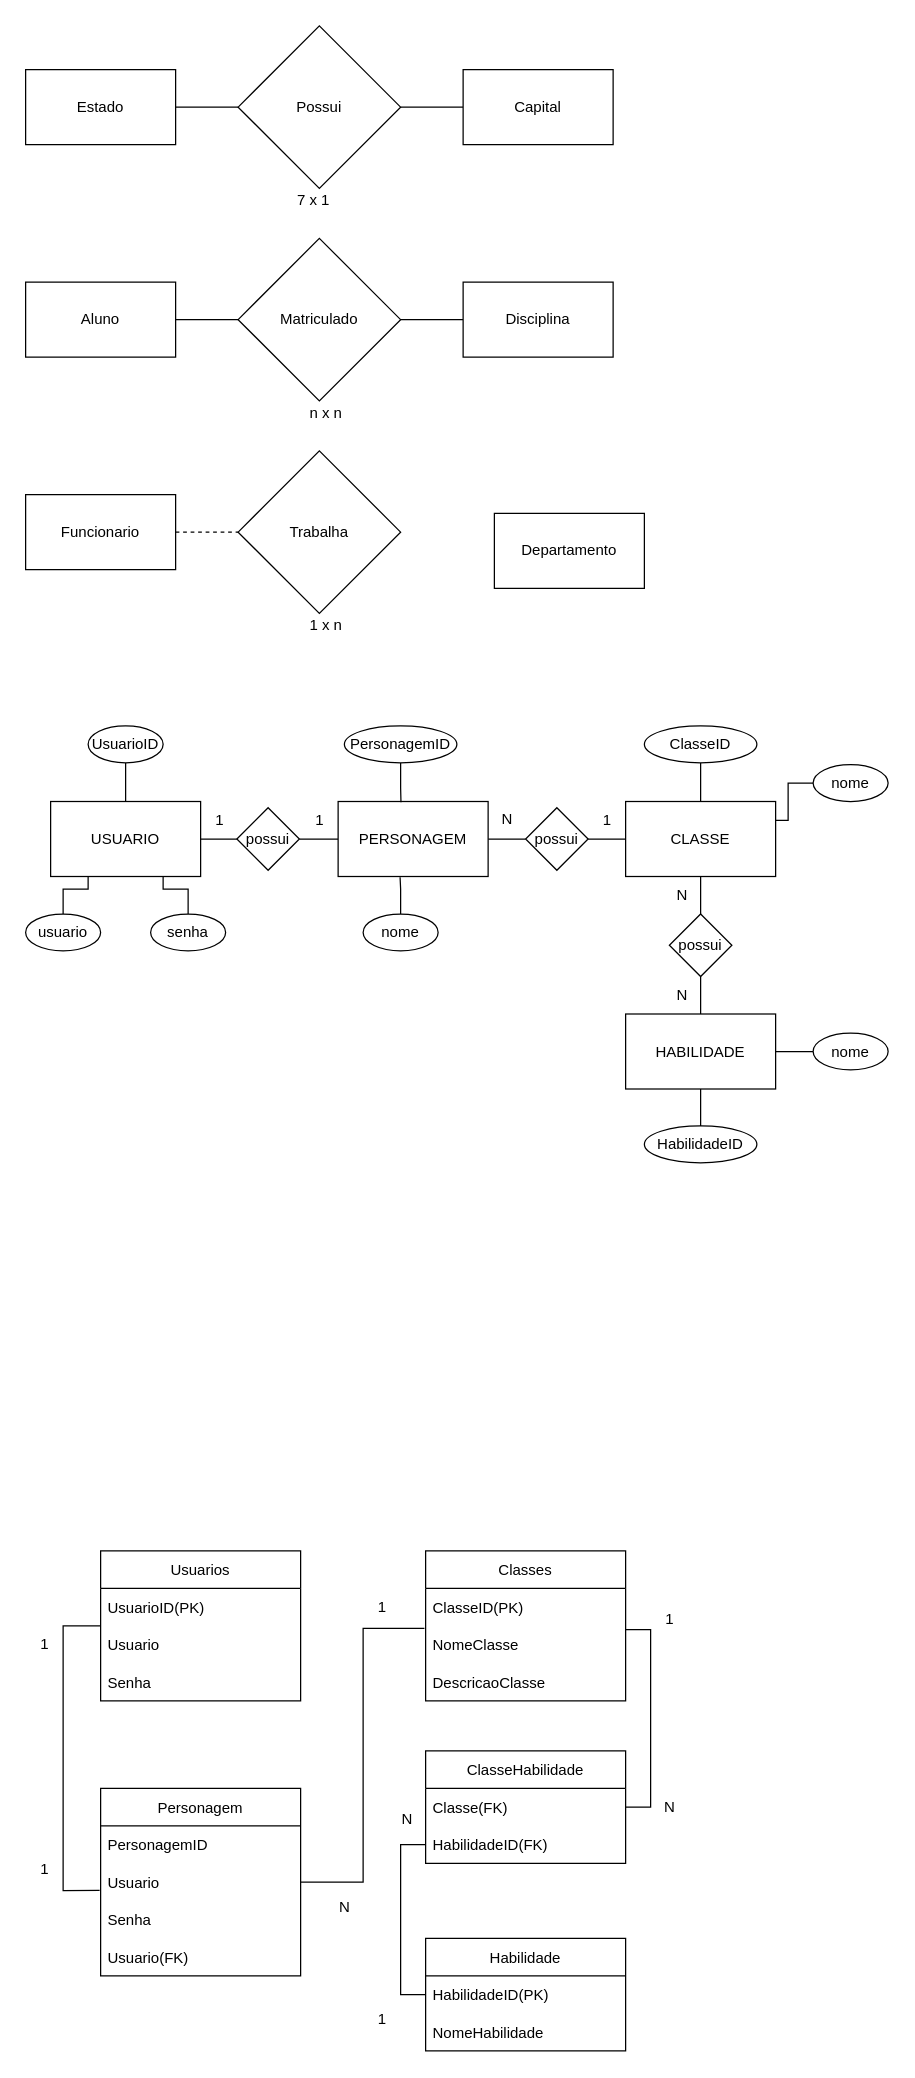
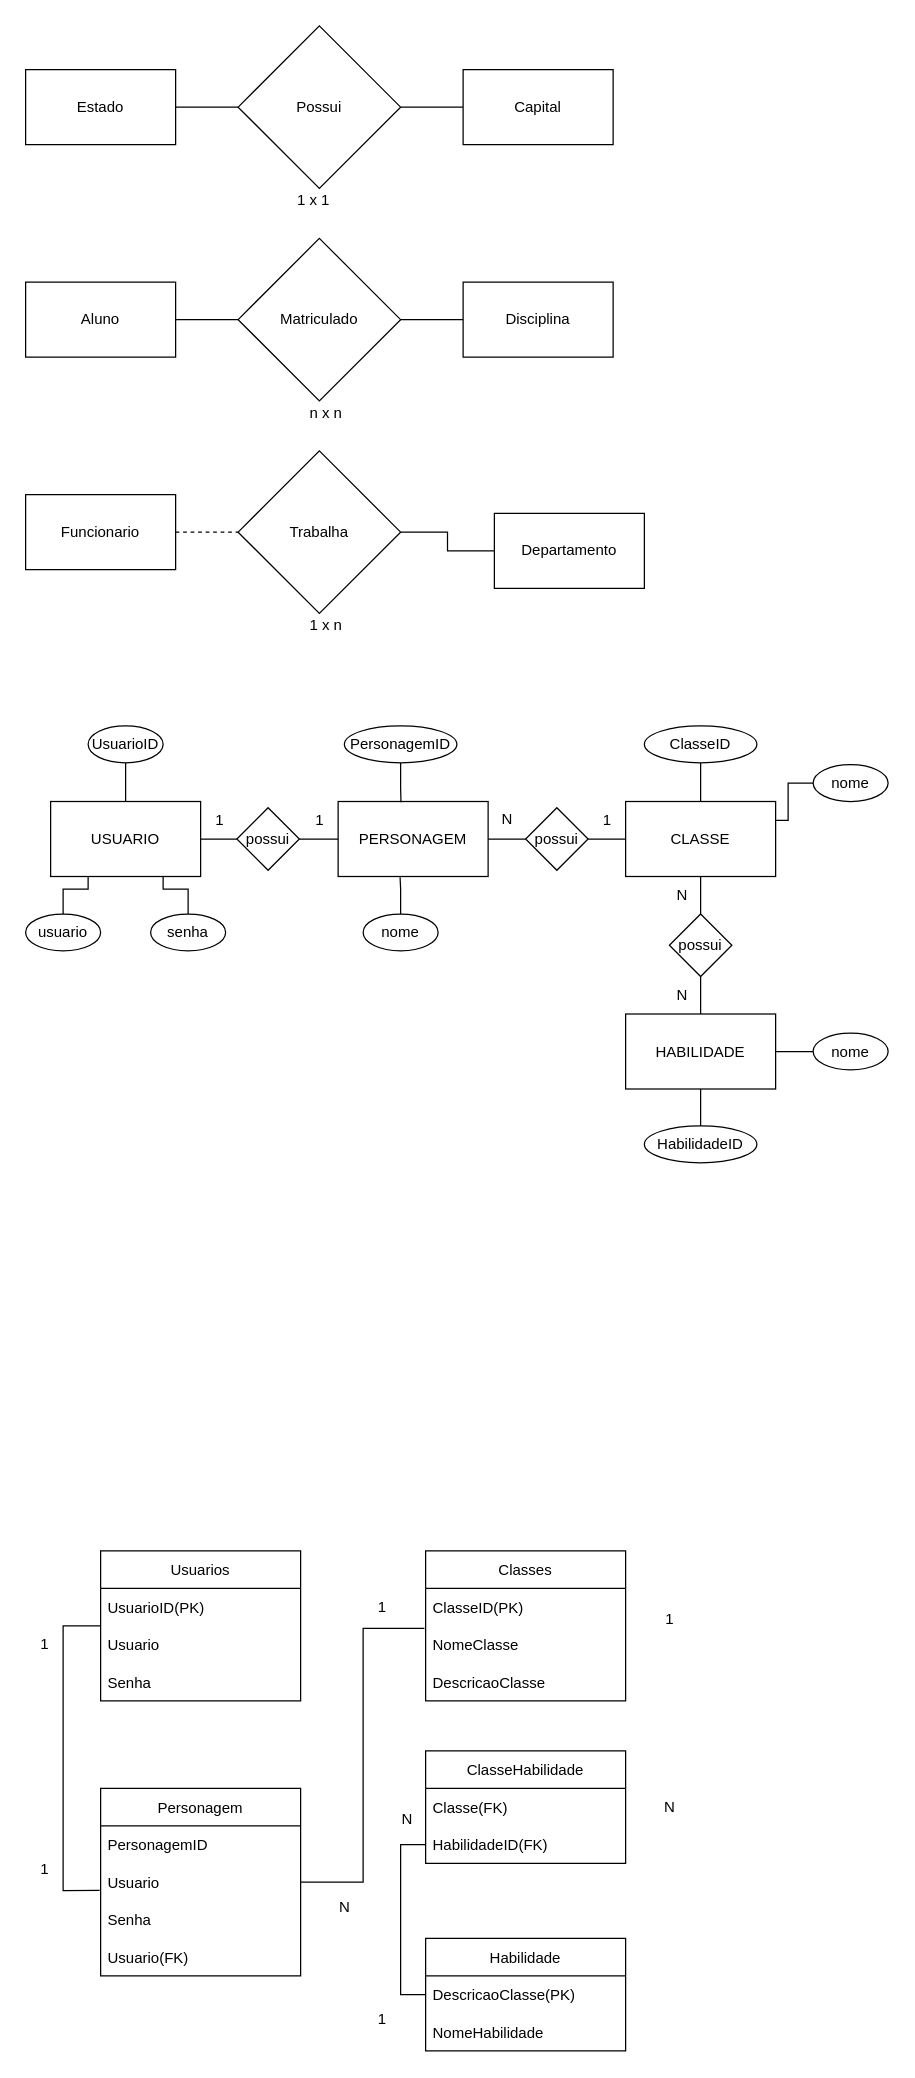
- <mxCell id="18" value="7 x 1" style="text;html=1;align=center;verticalAlign=middle;resizable=0;points=[];autosize=1;strokeColor=none;fillColor=none;" parent="1" vertex="1"><mxGeometry x="225" y="145" width="50" height="30" as="geometry" /></mxCell>
+ <mxCell id="18" value="1 x 1" style="text;html=1;align=center;verticalAlign=middle;resizable=0;points=[];autosize=1;strokeColor=none;fillColor=none;" parent="1" vertex="1"><mxGeometry x="225" y="145" width="50" height="30" as="geometry" /></mxCell>
+ <mxCell id="16" style="edgeStyle=orthogonalEdgeStyle;rounded=0;orthogonalLoop=1;jettySize=auto;html=1;entryX=1;entryY=0.5;entryDx=0;entryDy=0;startArrow=none;startFill=0;endArrow=none;endFill=0;" parent="1" source="17" target="15" edge="1"><mxGeometry relative="1" as="geometry" /></mxCell>
- <mxCell id="83" style="edgeStyle=orthogonalEdgeStyle;rounded=0;orthogonalLoop=1;jettySize=auto;html=1;entryX=1;entryY=0.5;entryDx=0;entryDy=0;startArrow=none;startFill=0;endArrow=none;endFill=0;exitX=1;exitY=0.1;exitDx=0;exitDy=0;exitPerimeter=0;" parent="1" source="72" target="81" edge="1"><mxGeometry relative="1" as="geometry" /></mxCell>
- <mxCell id="77" value="HabilidadeID(PK)" style="text;strokeColor=none;fillColor=none;align=left;verticalAlign=middle;spacingLeft=4;spacingRight=4;overflow=hidden;points=[[0,0.5],[1,0.5]];portConstraint=eastwest;rotatable=0;" parent="76" vertex="1"><mxGeometry y="30" width="160" height="30" as="geometry" /></mxCell>
+ <mxCell id="77" value="DescricaoClasse(PK)" style="text;strokeColor=none;fillColor=none;align=left;verticalAlign=middle;spacingLeft=4;spacingRight=4;overflow=hidden;points=[[0,0.5],[1,0.5]];portConstraint=eastwest;rotatable=0;" parent="76" vertex="1"><mxGeometry y="30" width="160" height="30" as="geometry" /></mxCell>
